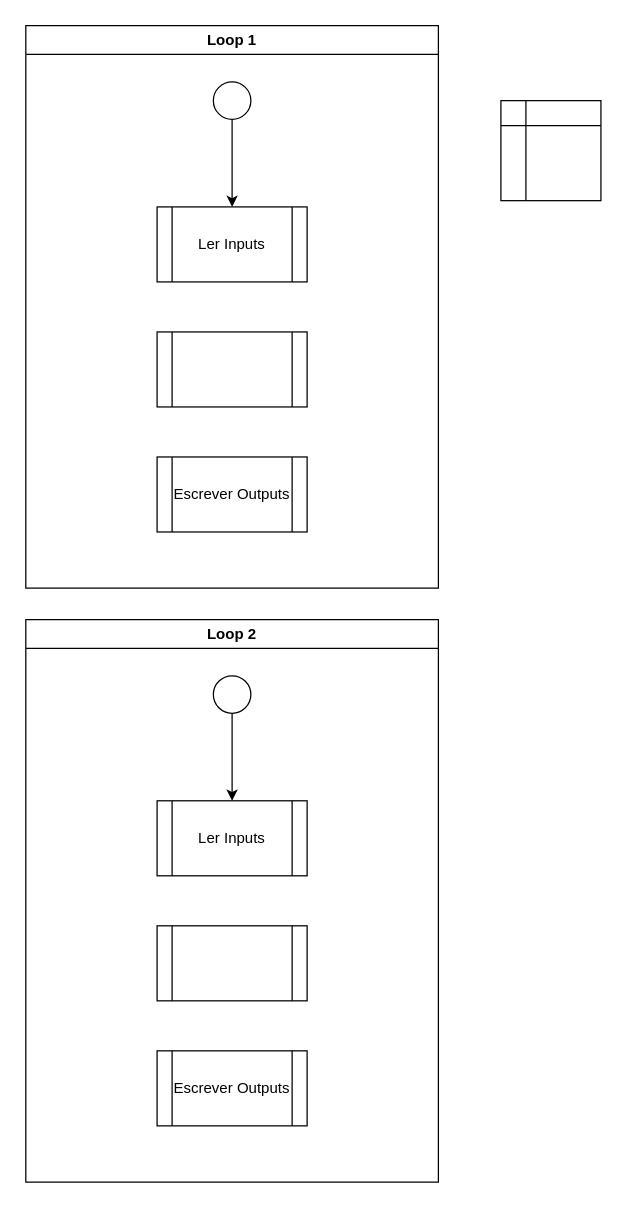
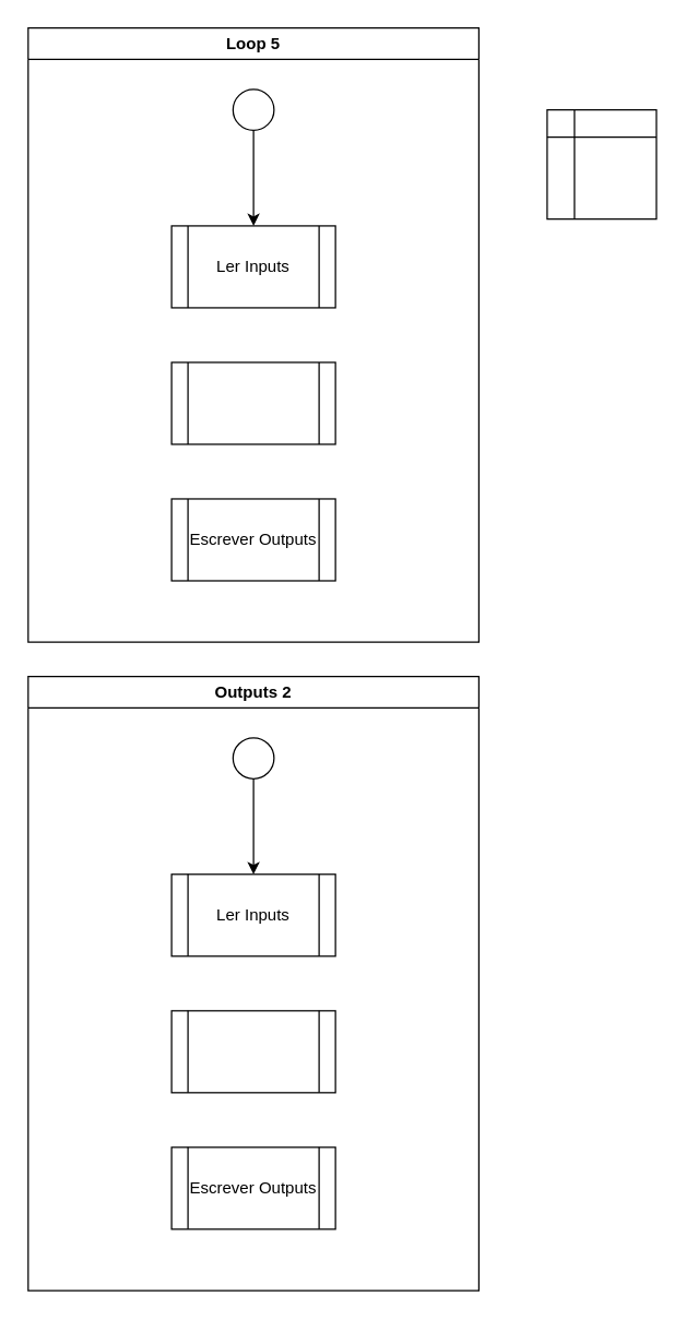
- <mxCell id="3" value="Loop 1" style="swimlane;whiteSpace=wrap;html=1;" vertex="1" parent="1"><mxGeometry x="20" y="20" width="330" height="450" as="geometry" /></mxCell>
+ <mxCell id="3" value="Loop 5" style="swimlane;whiteSpace=wrap;html=1;" vertex="1" parent="1"><mxGeometry x="20" y="20" width="330" height="450" as="geometry" /></mxCell>
- <mxCell id="9" value="Loop 2" style="swimlane;whiteSpace=wrap;html=1;" vertex="1" parent="1"><mxGeometry x="20" y="495" width="330" height="450" as="geometry" /></mxCell>
+ <mxCell id="9" value="Outputs 2" style="swimlane;whiteSpace=wrap;html=1;" vertex="1" parent="1"><mxGeometry x="20" y="495" width="330" height="450" as="geometry" /></mxCell>
